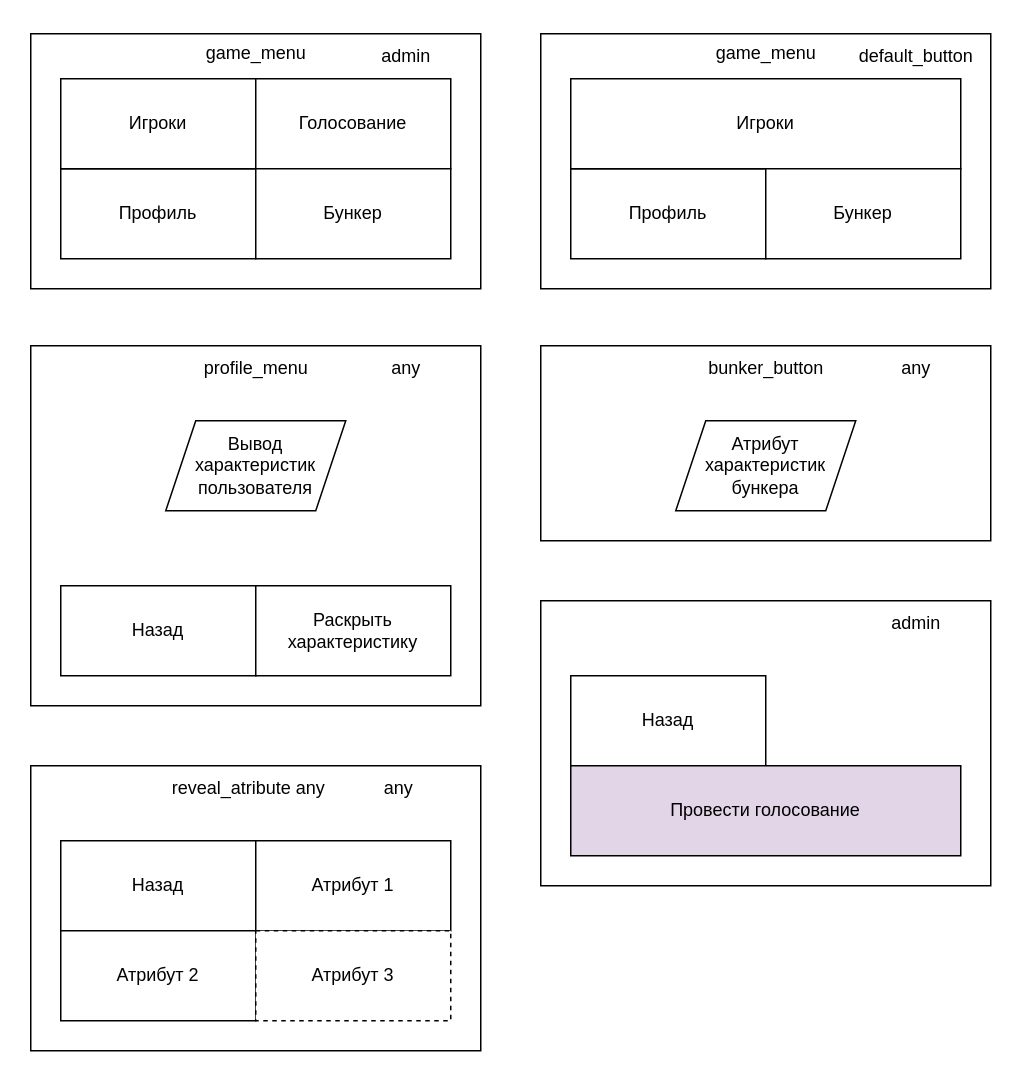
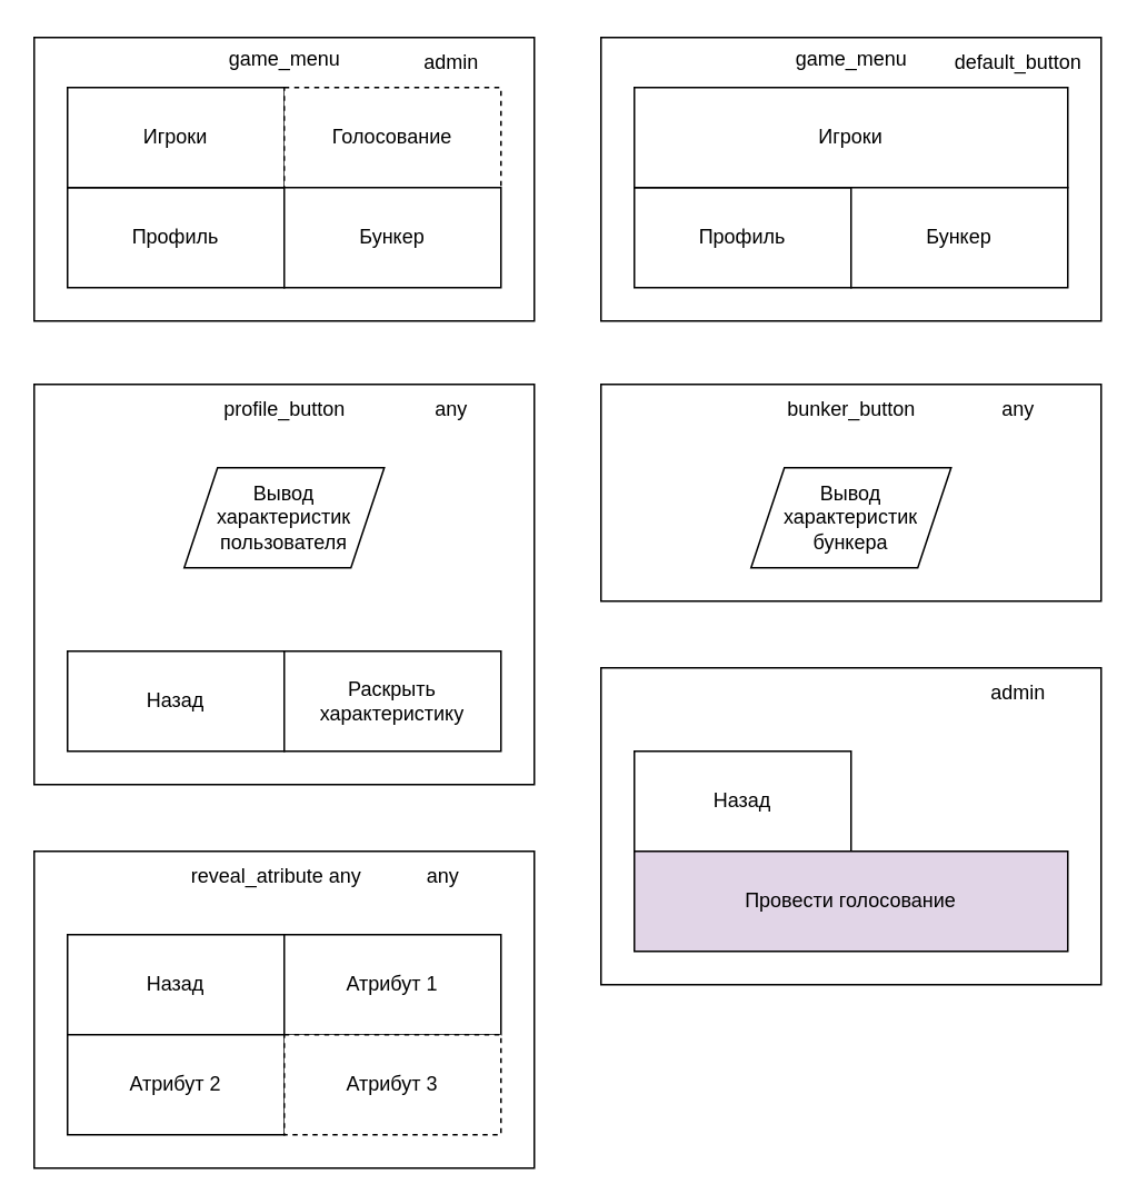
- <mxCell id="7" value="Голосование" style="rounded=0;whiteSpace=wrap;html=1;" vertex="1" parent="1"><mxGeometry x="170" y="52" width="130" height="60" as="geometry" /></mxCell>
+ <mxCell id="7" value="Голосование" style="rounded=0;whiteSpace=wrap;html=1;dashed=1;" vertex="1" parent="1"><mxGeometry x="170" y="52" width="130" height="60" as="geometry" /></mxCell>
- <mxCell id="11" value="profile_menu" style="text;html=1;align=center;verticalAlign=middle;resizable=0;points=[];autosize=1;strokeColor=none;fillColor=none;" vertex="1" parent="1"><mxGeometry x="120" y="230" width="100" height="30" as="geometry" /></mxCell>
+ <mxCell id="11" value="profile_button" style="text;html=1;align=center;verticalAlign=middle;resizable=0;points=[];autosize=1;strokeColor=none;fillColor=none;" vertex="1" parent="1"><mxGeometry x="120" y="230" width="100" height="30" as="geometry" /></mxCell>
- <mxCell id="31" value="Атрибут характеристик бункера" style="shape=parallelogram;perimeter=parallelogramPerimeter;whiteSpace=wrap;html=1;fixedSize=1;" vertex="1" parent="1"><mxGeometry x="450" y="280" width="120" height="60" as="geometry" /></mxCell>
+ <mxCell id="31" value="Вывод характеристик бункера" style="shape=parallelogram;perimeter=parallelogramPerimeter;whiteSpace=wrap;html=1;fixedSize=1;" vertex="1" parent="1"><mxGeometry x="450" y="280" width="120" height="60" as="geometry" /></mxCell>
